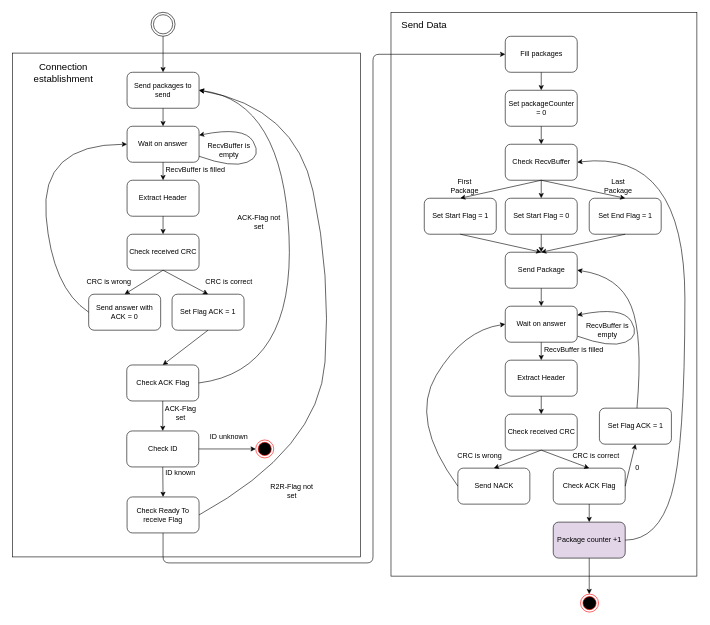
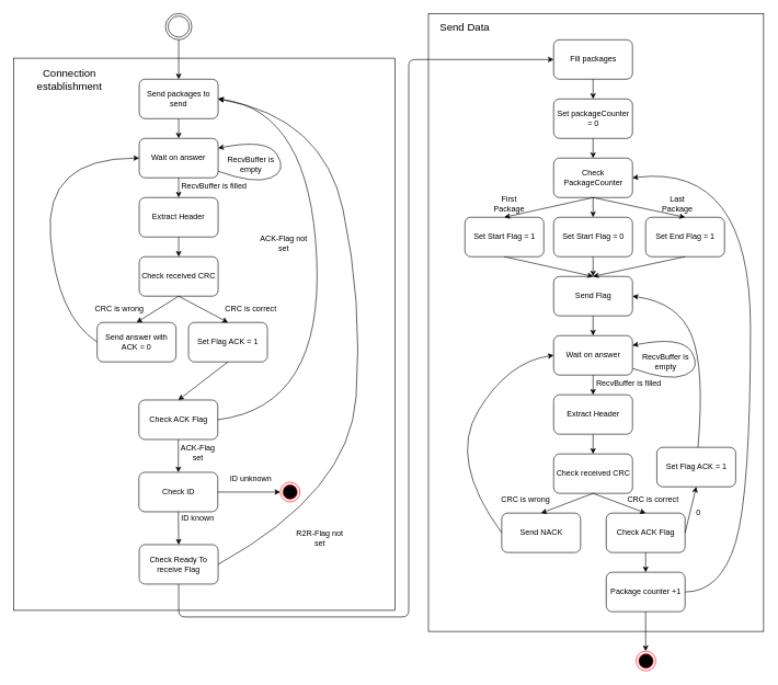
- <mxCell id="24" value="Check RecvBuffer" style="rounded=1;whiteSpace=wrap;html=1;" parent="1" vertex="1"><mxGeometry x="841.5" y="240" width="120" height="60" as="geometry" /></mxCell>
+ <mxCell id="24" value="Check PackageCounter" style="rounded=1;whiteSpace=wrap;html=1;" parent="1" vertex="1"><mxGeometry x="841.5" y="240" width="120" height="60" as="geometry" /></mxCell>
- <mxCell id="26" value="Send Package" style="rounded=1;whiteSpace=wrap;html=1;" parent="1" vertex="1"><mxGeometry x="841.5" y="420" width="120" height="60" as="geometry" /></mxCell>
+ <mxCell id="26" value="Send Flag" style="rounded=1;whiteSpace=wrap;html=1;" parent="1" vertex="1"><mxGeometry x="841.5" y="420" width="120" height="60" as="geometry" /></mxCell>
- <mxCell id="43" value="Package counter +1" style="rounded=1;whiteSpace=wrap;html=1;fillColor=#e1d5e7;" parent="1" vertex="1"><mxGeometry x="921.5" y="870" width="120" height="60" as="geometry" /></mxCell>
+ <mxCell id="43" value="Package counter +1" style="rounded=1;whiteSpace=wrap;html=1;" parent="1" vertex="1"><mxGeometry x="921.5" y="870" width="120" height="60" as="geometry" /></mxCell>
